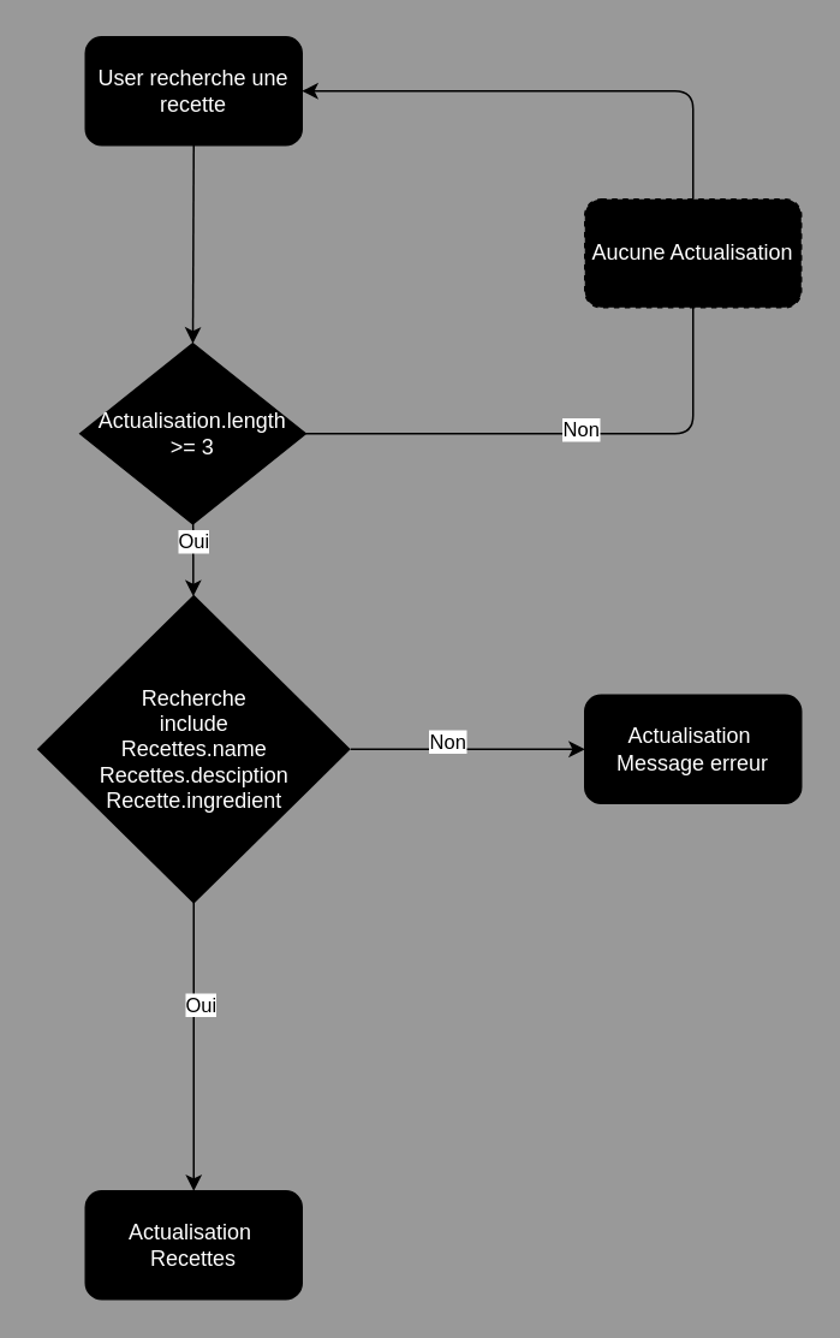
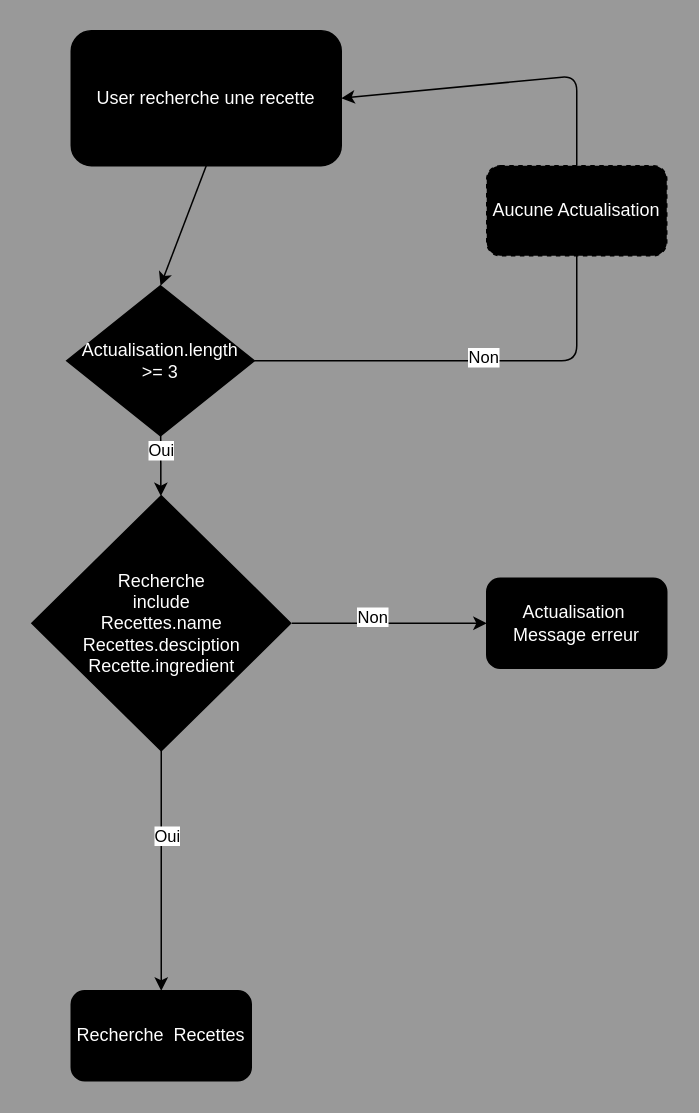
- <mxCell id="3" value="User recherche une recette" style="rounded=1;whiteSpace=wrap;html=1;fillColor=#000000;fontColor=#FFFFFF;" parent="1" vertex="1"><mxGeometry x="47" y="20" width="120" height="60" as="geometry" /></mxCell>
+ <mxCell id="3" value="User recherche une recette" style="rounded=1;whiteSpace=wrap;html=1;fillColor=#000000;fontColor=#FFFFFF;" parent="1" vertex="1"><mxGeometry x="47" y="20" width="180" height="90" as="geometry" /></mxCell>
- <mxCell id="17" value="Actualisation&amp;nbsp; Recettes" style="rounded=1;whiteSpace=wrap;html=1;fillColor=#000000;fontColor=#FFFFFF;" parent="1" vertex="1"><mxGeometry x="47" y="660" width="120" height="60" as="geometry" /></mxCell>
+ <mxCell id="17" value="Recherche&amp;nbsp; Recettes" style="rounded=1;whiteSpace=wrap;html=1;fillColor=#000000;fontColor=#FFFFFF;" parent="1" vertex="1"><mxGeometry x="47" y="660" width="120" height="60" as="geometry" /></mxCell>
